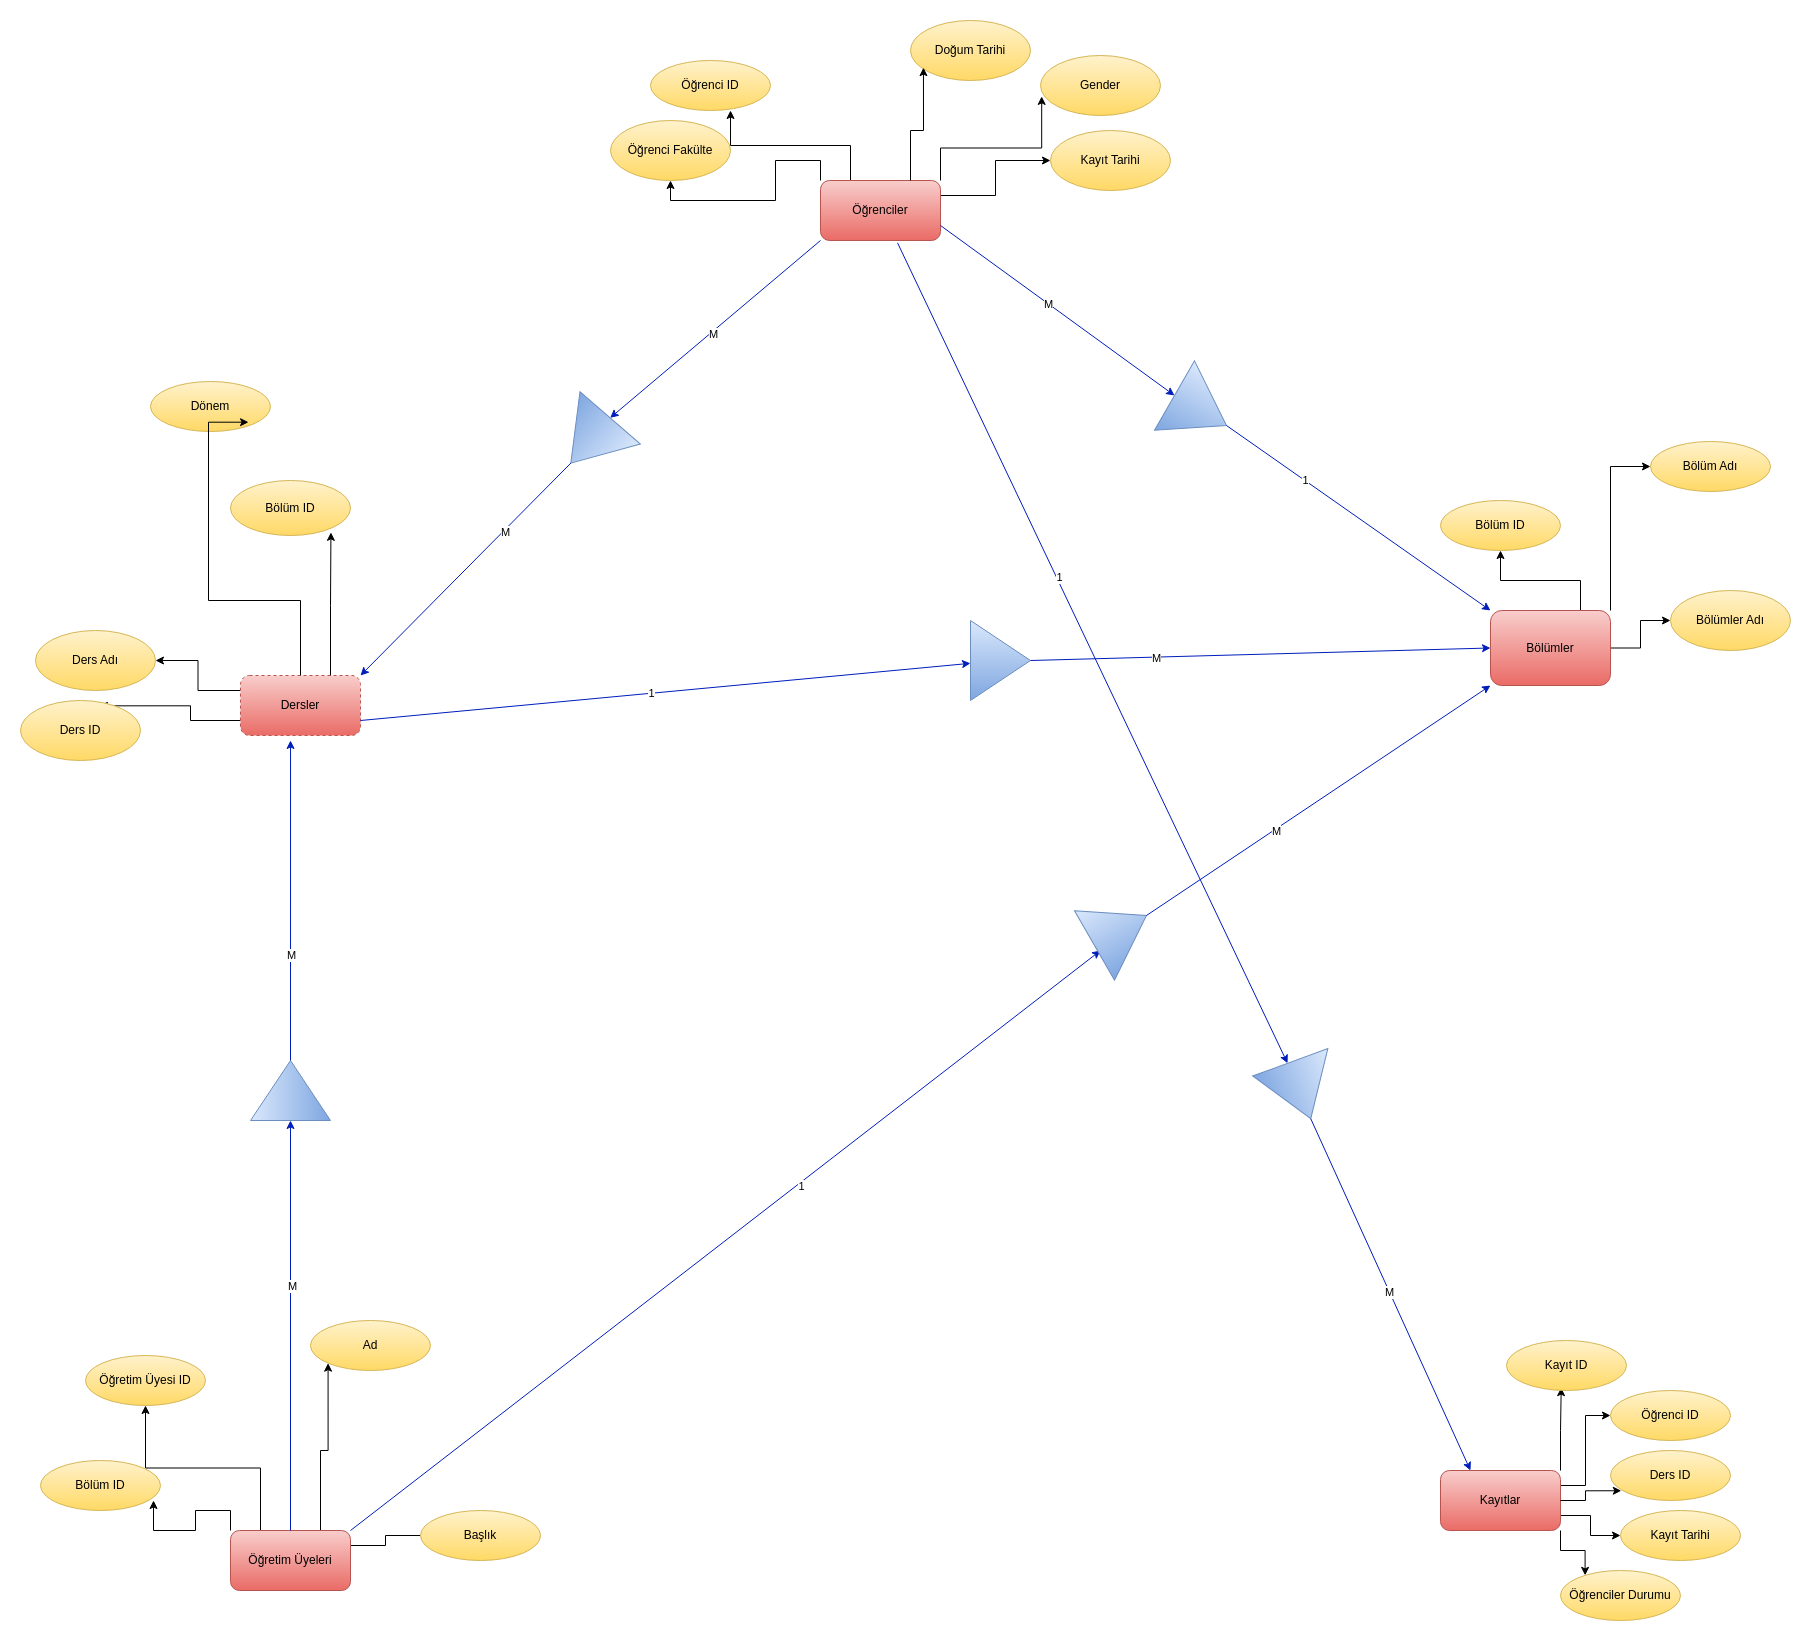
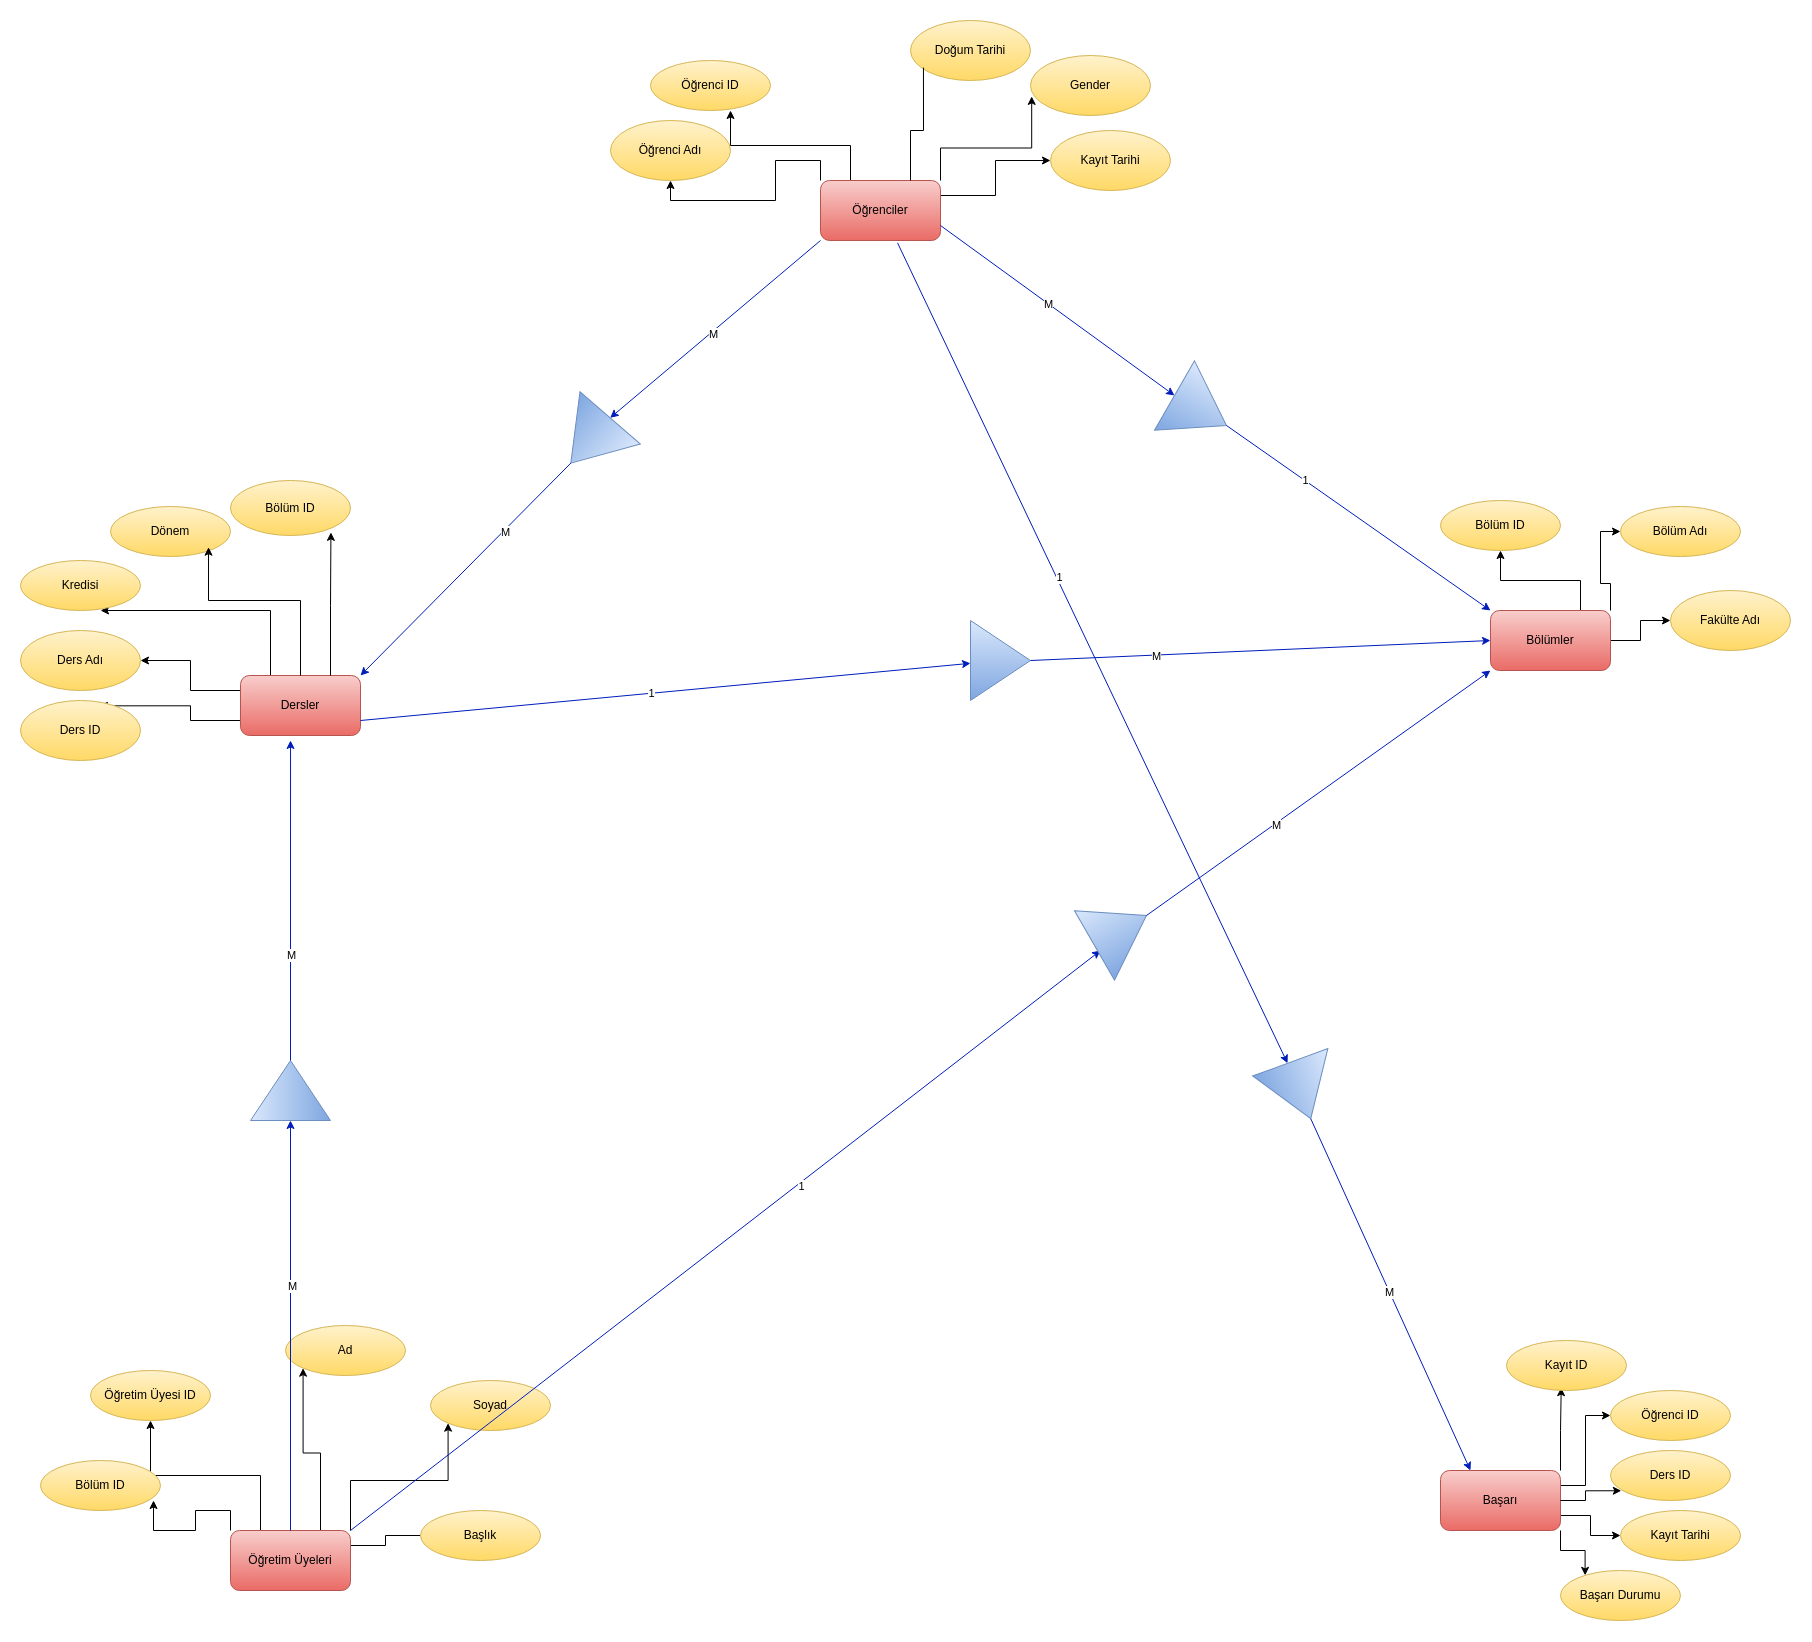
- <mxCell id="42" style="edgeStyle=orthogonalEdgeStyle;rounded=0;orthogonalLoop=1;jettySize=auto;html=1;exitX=0.75;exitY=0;exitDx=0;exitDy=0;entryX=0.108;entryY=0.786;entryDx=0;entryDy=0;entryPerimeter=0;" edge="1" parent="1" source="13" target="14"><mxGeometry relative="1" as="geometry" /></mxCell>
+ <mxCell id="42" style="edgeStyle=orthogonalEdgeStyle;rounded=0;orthogonalLoop=1;jettySize=auto;html=1;exitX=0.75;exitY=0;exitDx=0;exitDy=0;entryX=0.108;entryY=0.786;entryDx=0;entryDy=0;entryPerimeter=0;endArrow=none;" edge="1" parent="1" source="13" target="14"><mxGeometry relative="1" as="geometry" /></mxCell>
- <mxCell id="40" value="Gender" style="ellipse;whiteSpace=wrap;html=1;fillColor=#fff2cc;strokeColor=#d6b656;gradientColor=#ffd966;" vertex="1" parent="1"><mxGeometry x="1040" y="55" width="120" height="60" as="geometry" /></mxCell>
+ <mxCell id="40" value="Gender" style="ellipse;whiteSpace=wrap;html=1;fillColor=#fff2cc;strokeColor=#d6b656;gradientColor=#ffd966;" vertex="1" parent="1"><mxGeometry x="1030" y="55" width="120" height="60" as="geometry" /></mxCell>
- <mxCell id="16" value="Öğrenci Fakülte" style="ellipse;whiteSpace=wrap;html=1;fillColor=#fff2cc;strokeColor=#d6b656;gradientColor=#ffd966;" vertex="1" parent="1"><mxGeometry x="610" y="120" width="120" height="60" as="geometry" /></mxCell>
+ <mxCell id="16" value="Öğrenci Adı" style="ellipse;whiteSpace=wrap;html=1;fillColor=#fff2cc;strokeColor=#d6b656;gradientColor=#ffd966;" vertex="1" parent="1"><mxGeometry x="610" y="120" width="120" height="60" as="geometry" /></mxCell>
- <mxCell id="8" value="Dönem" style="ellipse;whiteSpace=wrap;html=1;fillColor=#fff2cc;strokeColor=#d6b656;gradientColor=#ffd966;" vertex="1" parent="1"><mxGeometry x="150" y="381" width="120" height="50" as="geometry" /></mxCell>
+ <mxCell id="8" value="Dönem" style="ellipse;whiteSpace=wrap;html=1;fillColor=#fff2cc;strokeColor=#d6b656;gradientColor=#ffd966;" vertex="1" parent="1"><mxGeometry x="110" y="506" width="120" height="50" as="geometry" /></mxCell>
- <mxCell id="39" value="Bölüm Adı" style="ellipse;whiteSpace=wrap;html=1;fillColor=#fff2cc;strokeColor=#d6b656;gradientColor=#ffd966;" vertex="1" parent="1"><mxGeometry x="1650" y="441" width="120" height="50" as="geometry" /></mxCell>
+ <mxCell id="39" value="Bölüm Adı" style="ellipse;whiteSpace=wrap;html=1;fillColor=#fff2cc;strokeColor=#d6b656;gradientColor=#ffd966;" vertex="1" parent="1"><mxGeometry x="1620" y="506" width="120" height="50" as="geometry" /></mxCell>
+ <mxCell id="7" value="Kredisi" style="ellipse;whiteSpace=wrap;html=1;fillColor=#fff2cc;strokeColor=#d6b656;gradientColor=#ffd966;" vertex="1" parent="1"><mxGeometry x="20" y="560" width="120" height="50" as="geometry" /></mxCell>
+ <mxCell id="2" style="edgeStyle=orthogonalEdgeStyle;rounded=0;orthogonalLoop=1;jettySize=auto;html=1;exitX=0.25;exitY=0;exitDx=0;exitDy=0;entryX=0.667;entryY=1;entryDx=0;entryDy=0;entryPerimeter=0;" edge="1" parent="1" source="5" target="7"><mxGeometry relative="1" as="geometry"><mxPoint x="250" y="585" as="targetPoint" /><Array as="points"><mxPoint x="270" y="610" /></Array></mxGeometry></mxCell>
- <mxCell id="37" value="Bölümler Adı" style="ellipse;whiteSpace=wrap;html=1;fillColor=#fff2cc;strokeColor=#d6b656;gradientColor=#ffd966;" vertex="1" parent="1"><mxGeometry x="1670" y="590" width="120" height="60" as="geometry" /></mxCell>
+ <mxCell id="37" value="Fakülte Adı" style="ellipse;whiteSpace=wrap;html=1;fillColor=#fff2cc;strokeColor=#d6b656;gradientColor=#ffd966;" vertex="1" parent="1"><mxGeometry x="1670" y="590" width="120" height="60" as="geometry" /></mxCell>
- <mxCell id="36" value="Bölümler" style="rounded=1;whiteSpace=wrap;html=1;fillColor=#f8cecc;strokeColor=#b85450;gradientColor=#ea6b66;" vertex="1" parent="1"><mxGeometry x="1490" y="610" width="120" height="75" as="geometry" /></mxCell>
+ <mxCell id="36" value="Bölümler" style="rounded=1;whiteSpace=wrap;html=1;fillColor=#f8cecc;strokeColor=#b85450;gradientColor=#ea6b66;" vertex="1" parent="1"><mxGeometry x="1490" y="610" width="120" height="60" as="geometry" /></mxCell>
- <mxCell id="6" value="Ders Adı" style="ellipse;whiteSpace=wrap;html=1;fillColor=#fff2cc;strokeColor=#d6b656;gradientColor=#ffd966;" vertex="1" parent="1"><mxGeometry x="35" y="630" width="120" height="60" as="geometry" /></mxCell>
+ <mxCell id="6" value="Ders Adı" style="ellipse;whiteSpace=wrap;html=1;fillColor=#fff2cc;strokeColor=#d6b656;gradientColor=#ffd966;" vertex="1" parent="1"><mxGeometry x="20" y="630" width="120" height="60" as="geometry" /></mxCell>
- <mxCell id="5" value="Dersler" style="rounded=1;whiteSpace=wrap;html=1;fillColor=#f8cecc;strokeColor=#b85450;gradientColor=#ea6b66;dashed=1;" vertex="1" parent="1"><mxGeometry x="240" y="675" width="120" height="60" as="geometry" /></mxCell>
+ <mxCell id="5" value="Dersler" style="rounded=1;whiteSpace=wrap;html=1;fillColor=#f8cecc;strokeColor=#b85450;gradientColor=#ea6b66;" vertex="1" parent="1"><mxGeometry x="240" y="675" width="120" height="60" as="geometry" /></mxCell>
- <mxCell id="24" value="Ad" style="ellipse;whiteSpace=wrap;html=1;fillColor=#fff2cc;strokeColor=#d6b656;gradientColor=#ffd966;" vertex="1" parent="1"><mxGeometry x="310" y="1320" width="120" height="50" as="geometry" /></mxCell>
+ <mxCell id="24" value="Ad" style="ellipse;whiteSpace=wrap;html=1;fillColor=#fff2cc;strokeColor=#d6b656;gradientColor=#ffd966;" vertex="1" parent="1"><mxGeometry x="285" y="1325" width="120" height="50" as="geometry" /></mxCell>
- <mxCell id="23" value="Öğretim Üyesi ID" style="ellipse;whiteSpace=wrap;html=1;fillColor=#fff2cc;strokeColor=#d6b656;gradientColor=#ffd966;" vertex="1" parent="1"><mxGeometry x="85" y="1355" width="120" height="50" as="geometry" /></mxCell>
+ <mxCell id="23" value="Öğretim Üyesi ID" style="ellipse;whiteSpace=wrap;html=1;fillColor=#fff2cc;strokeColor=#d6b656;gradientColor=#ffd966;" vertex="1" parent="1"><mxGeometry x="90" y="1370" width="120" height="50" as="geometry" /></mxCell>
+ <mxCell id="44" value="Soyad" style="ellipse;whiteSpace=wrap;html=1;fillColor=#fff2cc;strokeColor=#d6b656;gradientColor=#ffd966;" vertex="1" parent="1"><mxGeometry x="430" y="1380" width="120" height="50" as="geometry" /></mxCell>
+ <mxCell id="19" style="edgeStyle=orthogonalEdgeStyle;rounded=0;orthogonalLoop=1;jettySize=auto;html=1;exitX=1;exitY=0;exitDx=0;exitDy=0;entryX=0;entryY=1;entryDx=0;entryDy=0;" edge="1" parent="1" source="21" target="44"><mxGeometry relative="1" as="geometry" /></mxCell>
- <mxCell id="28" value="Kayıtlar" style="rounded=1;whiteSpace=wrap;html=1;fillColor=#f8cecc;strokeColor=#b85450;gradientColor=#ea6b66;" vertex="1" parent="1"><mxGeometry x="1440" y="1470" width="120" height="60" as="geometry" /></mxCell>
+ <mxCell id="28" value="Başarı" style="rounded=1;whiteSpace=wrap;html=1;fillColor=#f8cecc;strokeColor=#b85450;gradientColor=#ea6b66;" vertex="1" parent="1"><mxGeometry x="1440" y="1470" width="120" height="60" as="geometry" /></mxCell>
- <mxCell id="50" value="Öğrenciler Durumu" style="ellipse;whiteSpace=wrap;html=1;fillColor=#fff2cc;strokeColor=#d6b656;gradientColor=#ffd966;" vertex="1" parent="1"><mxGeometry x="1560" y="1570" width="120" height="50" as="geometry" /></mxCell>
+ <mxCell id="50" value="Başarı Durumu" style="ellipse;whiteSpace=wrap;html=1;fillColor=#fff2cc;strokeColor=#d6b656;gradientColor=#ffd966;" vertex="1" parent="1"><mxGeometry x="1560" y="1570" width="120" height="50" as="geometry" /></mxCell>
